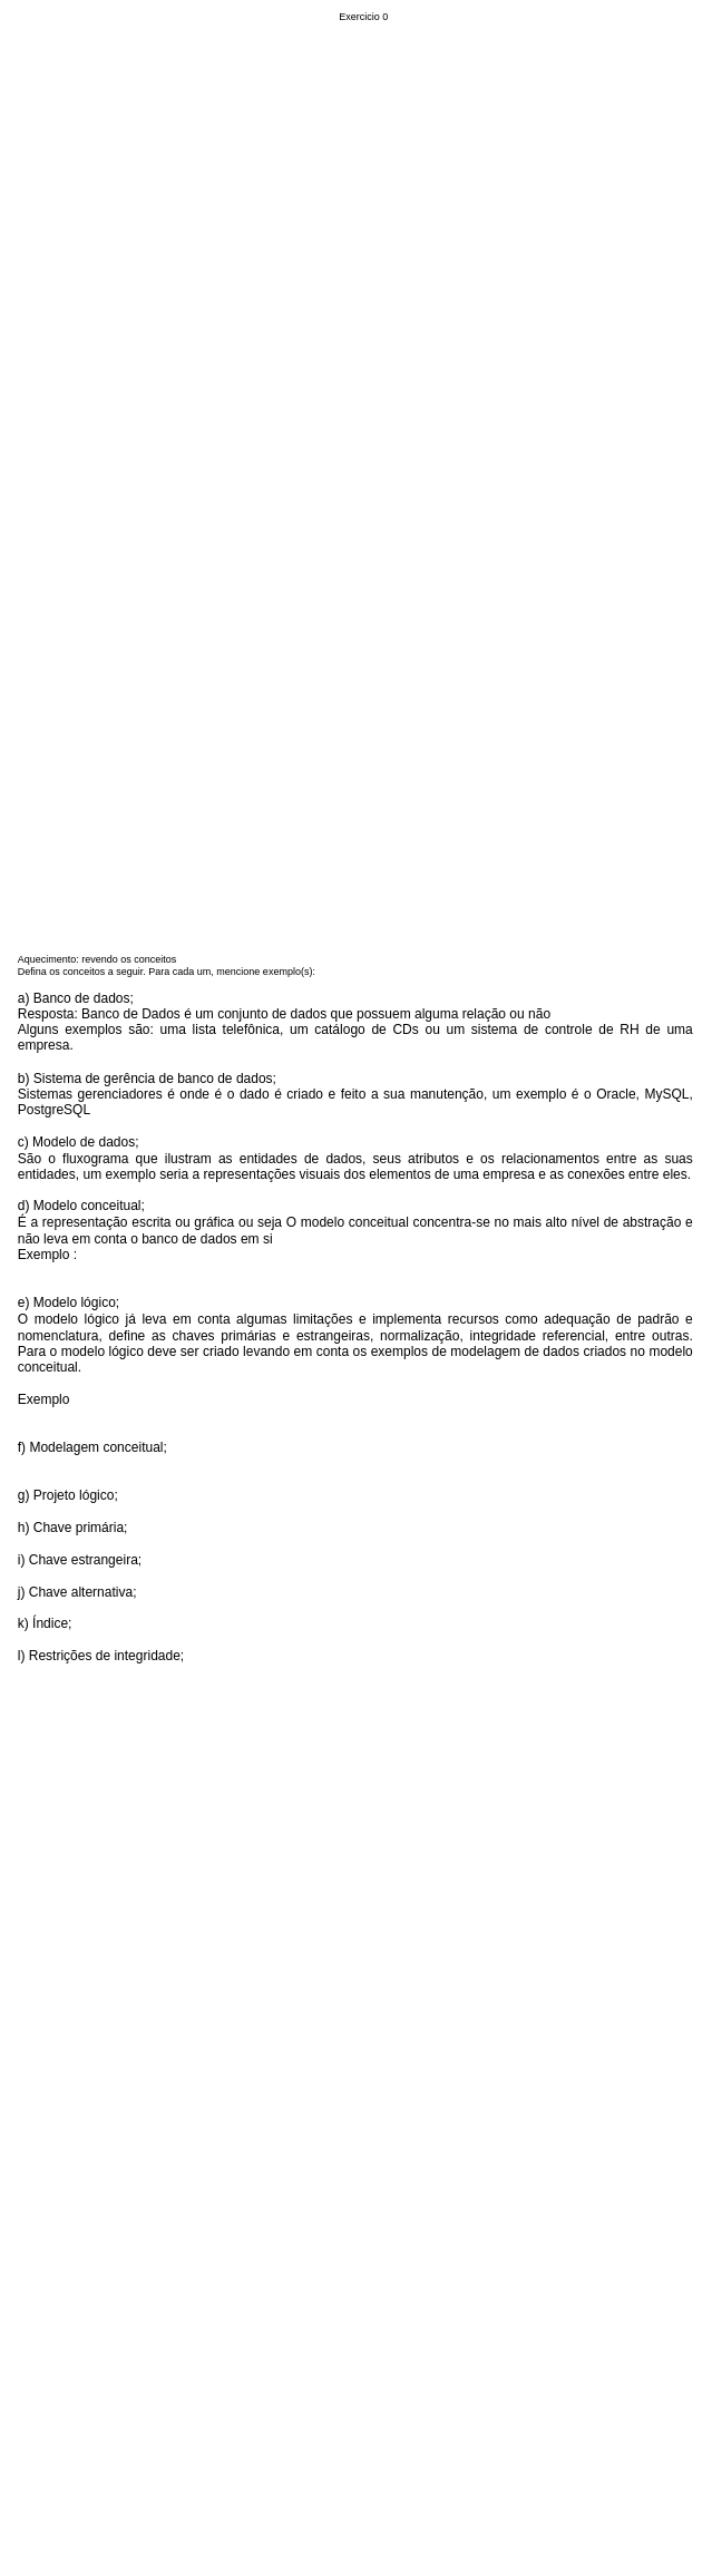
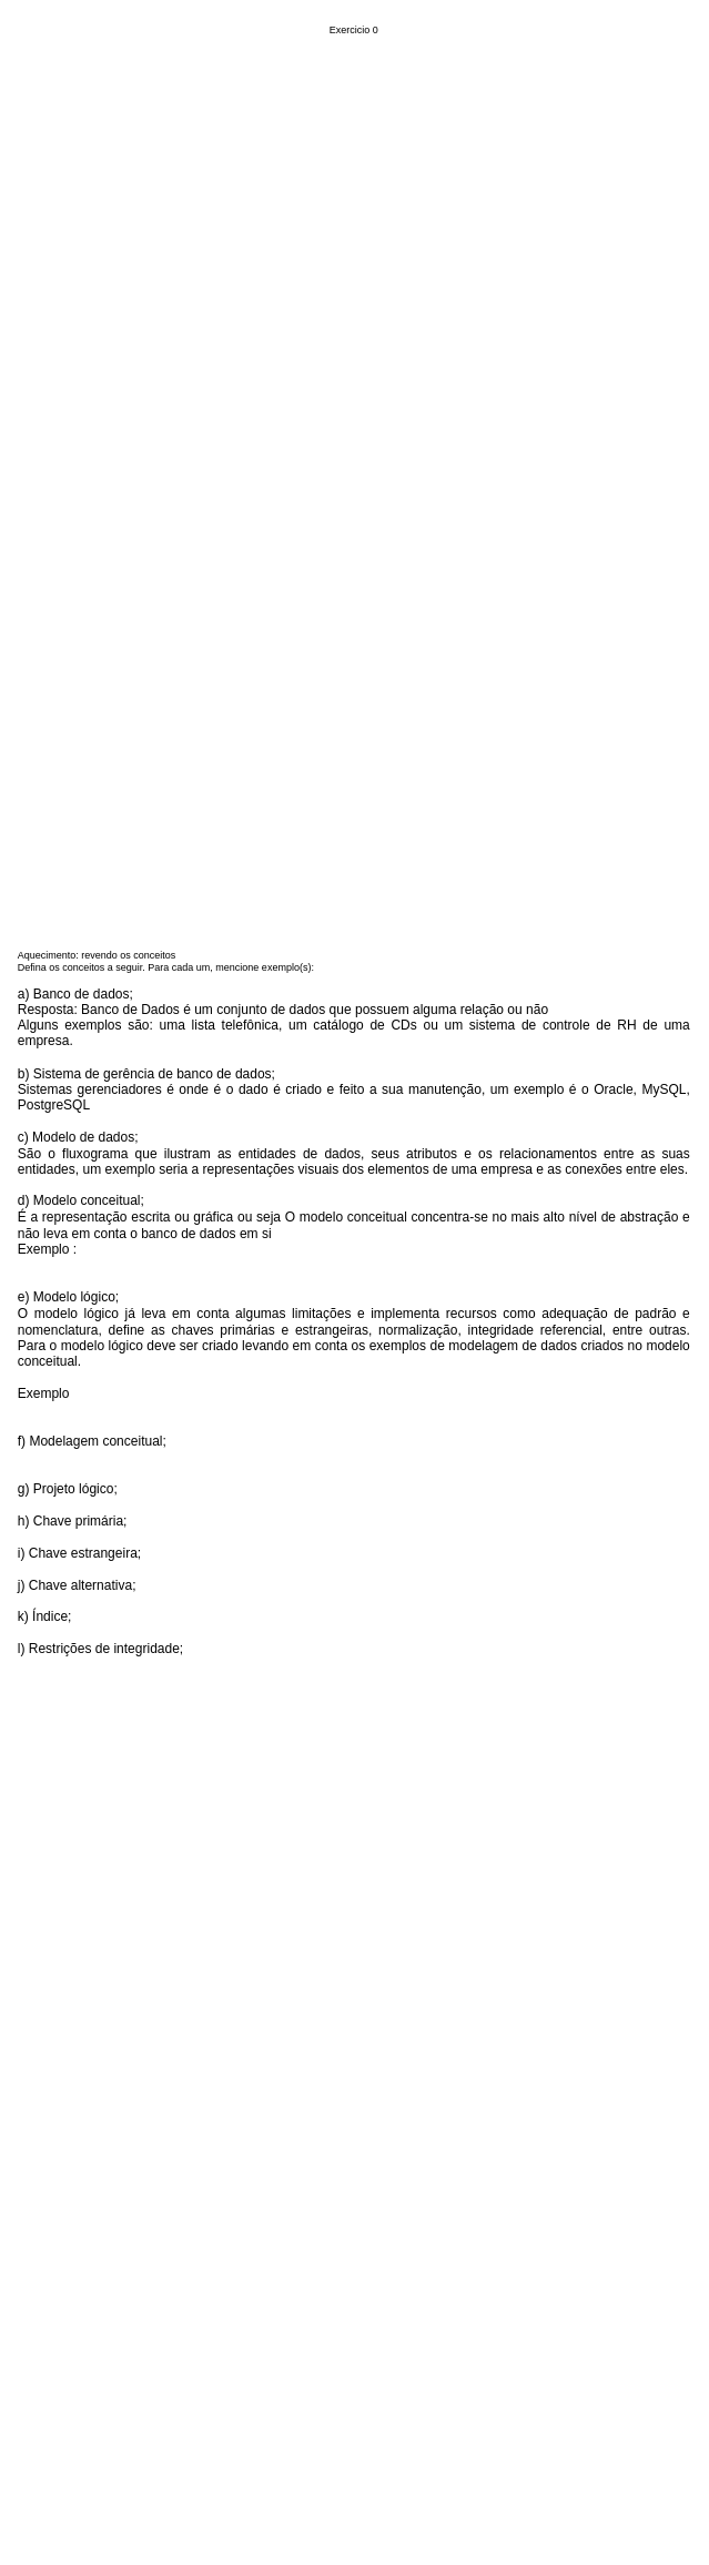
- <mxCell id="2" value="Exercicio 0" style="text;html=1;strokeColor=none;fillColor=none;align=center;verticalAlign=middle;whiteSpace=wrap;rounded=0;" vertex="1" parent="1"><mxGeometry x="275" y="5" width="320" height="30" as="geometry" /></mxCell>
+ <mxCell id="2" value="Exercicio 0" style="text;html=1;strokeColor=none;fillColor=none;align=center;verticalAlign=middle;whiteSpace=wrap;rounded=0;" vertex="1" parent="1"><mxGeometry x="265" y="20" width="320" height="30" as="geometry" /></mxCell>
